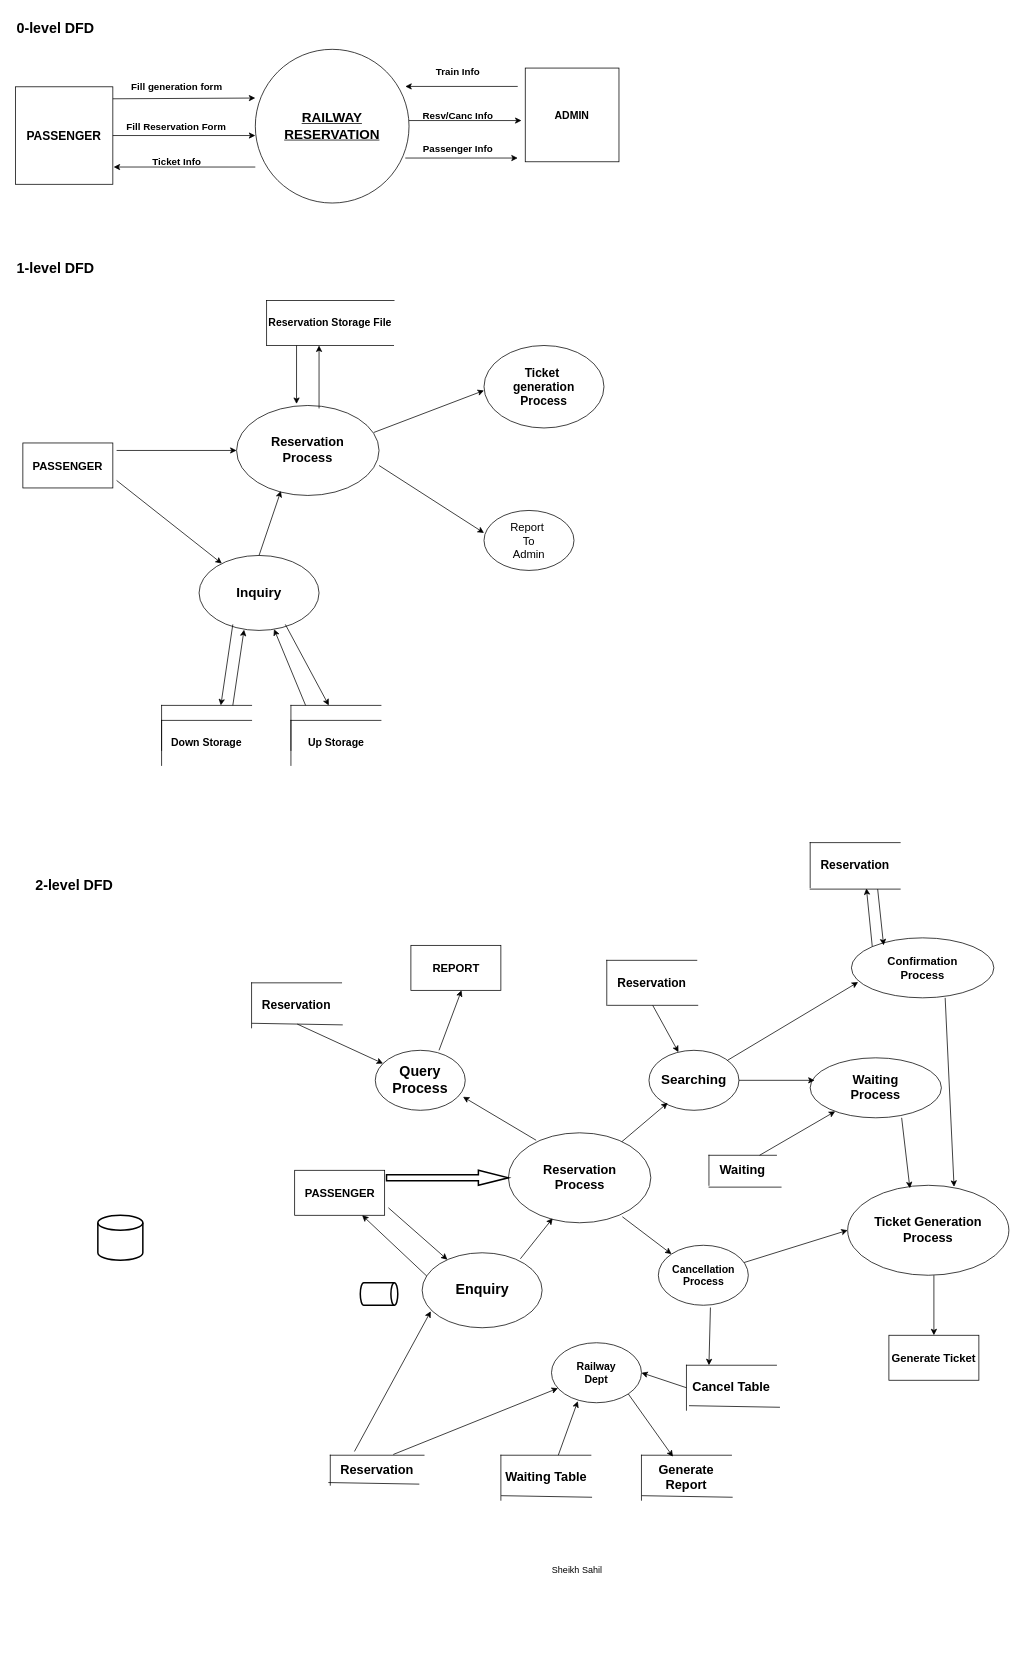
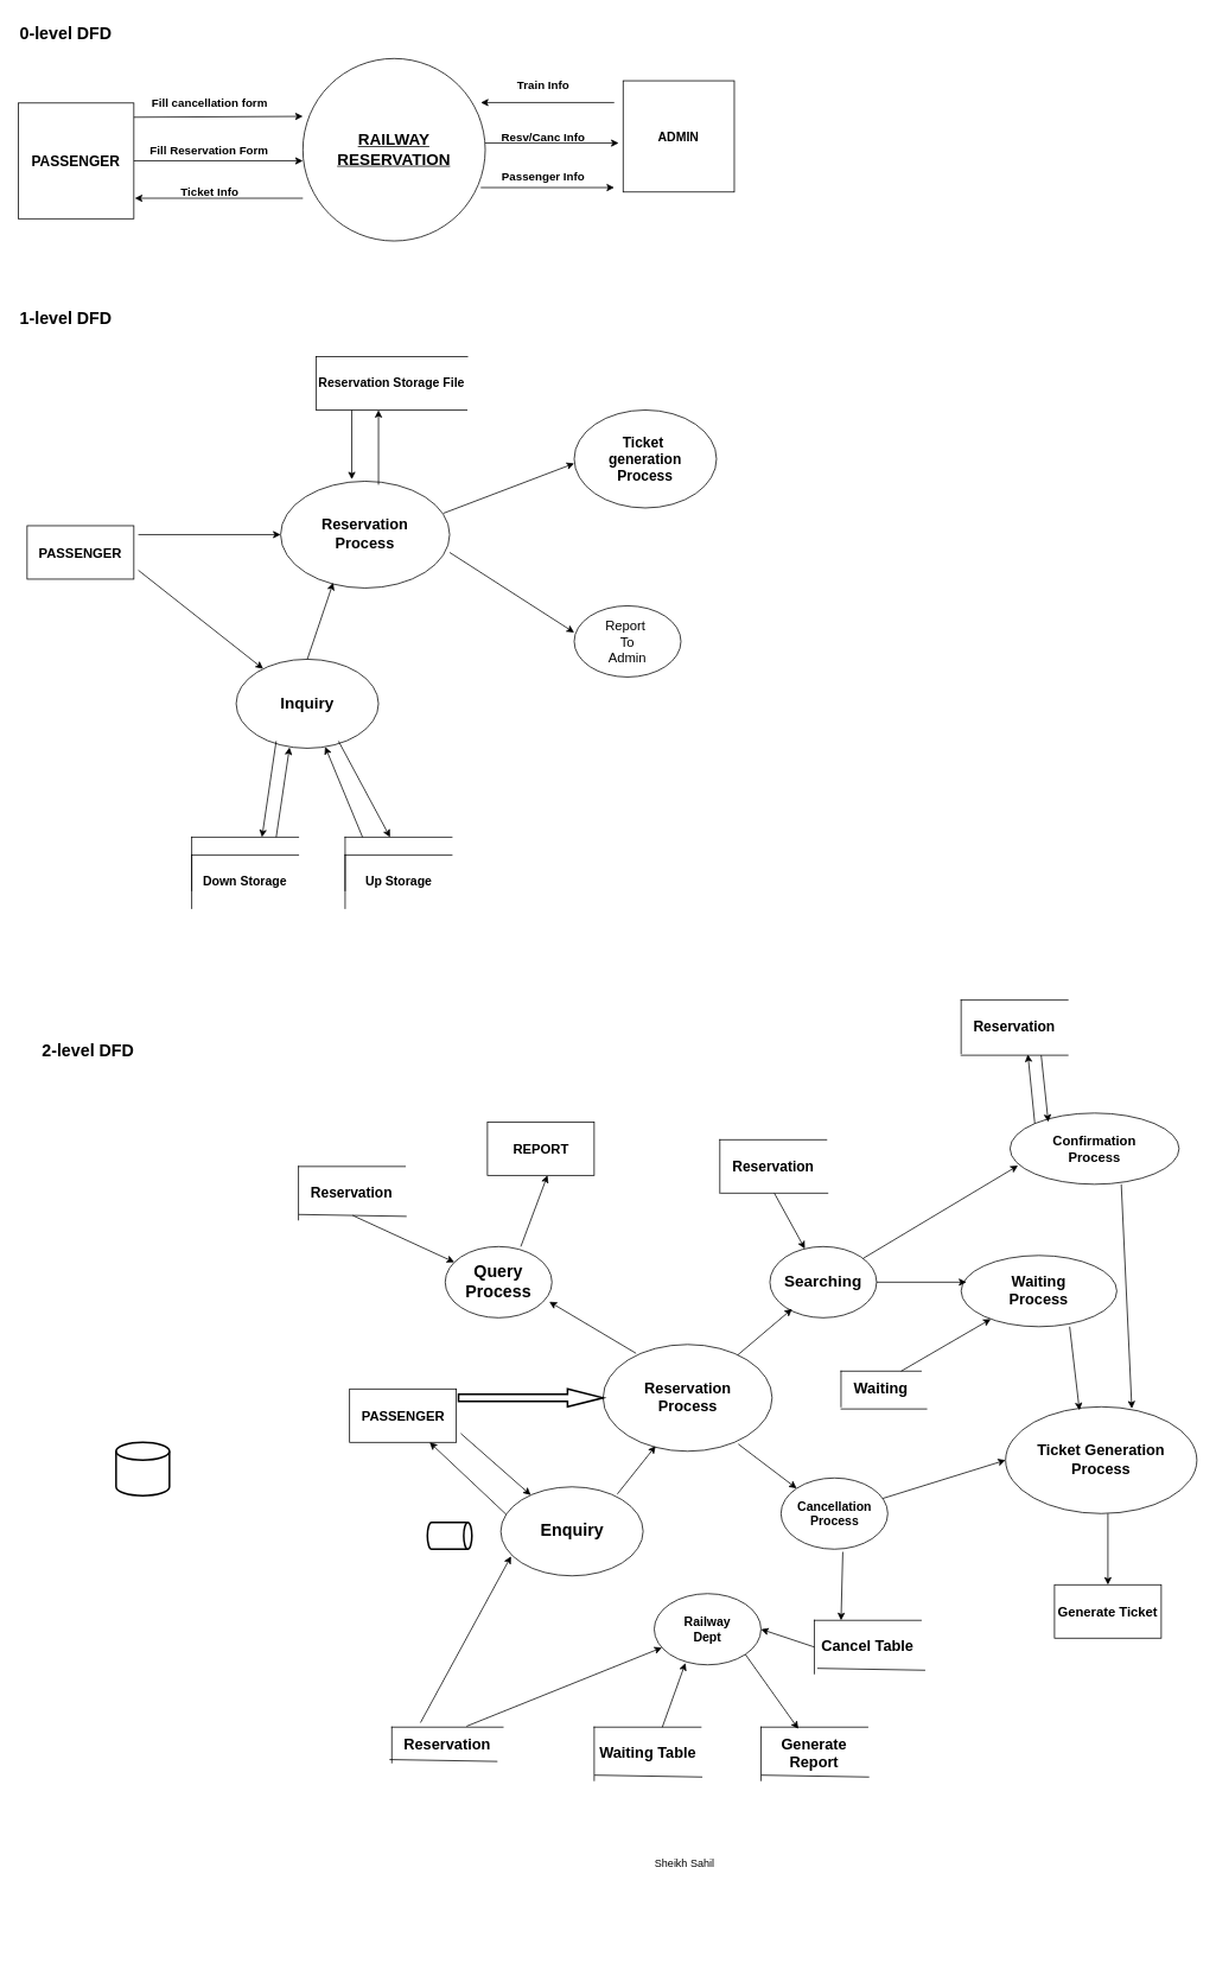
- <mxCell id="11" value="Fill generation form" style="text;html=1;align=center;verticalAlign=middle;resizable=0;points=[];autosize=1;strokeColor=none;fillColor=none;fontStyle=1;fontSize=13;" parent="1" vertex="1"><mxGeometry x="165" y="100" width="140" height="30" as="geometry" /></mxCell>
+ <mxCell id="11" value="Fill cancellation form" style="text;html=1;align=center;verticalAlign=middle;resizable=0;points=[];autosize=1;strokeColor=none;fillColor=none;fontStyle=1;fontSize=13;" parent="1" vertex="1"><mxGeometry x="165" y="100" width="140" height="30" as="geometry" /></mxCell>
